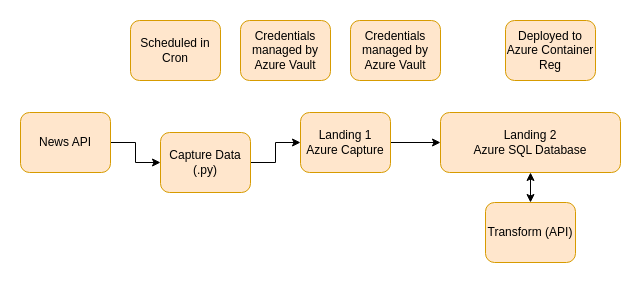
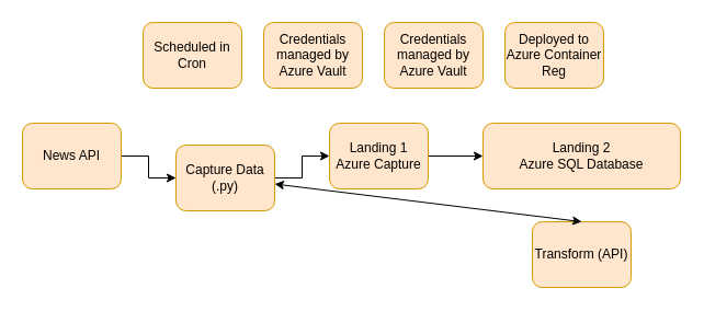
- <mxCell id="14" value="Deployed to Azure Container Reg" style="rounded=1;whiteSpace=wrap;html=1;fillColor=#ffe6cc;strokeColor=#d79b00;" vertex="1" parent="1"><mxGeometry x="505" y="20" width="90" height="60" as="geometry" /></mxCell>
+ <mxCell id="14" value="Deployed to Azure Container Reg" style="rounded=1;whiteSpace=wrap;html=1;fillColor=#ffe6cc;strokeColor=#d79b00;" vertex="1" parent="1"><mxGeometry x="460" y="20" width="90" height="60" as="geometry" /></mxCell>
- <mxCell id="12" value="" style="endArrow=classic;startArrow=classic;html=1;rounded=0;entryX=0.5;entryY=1;entryDx=0;entryDy=0;exitX=0.5;exitY=0;exitDx=0;exitDy=0;" edge="1" parent="1" source="10" target="8"><mxGeometry width="50" height="50" relative="1" as="geometry"><mxPoint x="369" y="252" as="sourcePoint" /><mxPoint x="650" y="172" as="targetPoint" /></mxGeometry></mxCell>
+ <mxCell id="12" value="" style="endArrow=classic;startArrow=classic;html=1;rounded=0;exitX=0.5;exitY=0;exitDx=0;exitDy=0;" edge="1" parent="1" source="10" target="5"><mxGeometry width="50" height="50" relative="1" as="geometry"><mxPoint x="369" y="252" as="sourcePoint" /><mxPoint x="650" y="172" as="targetPoint" /></mxGeometry></mxCell>
